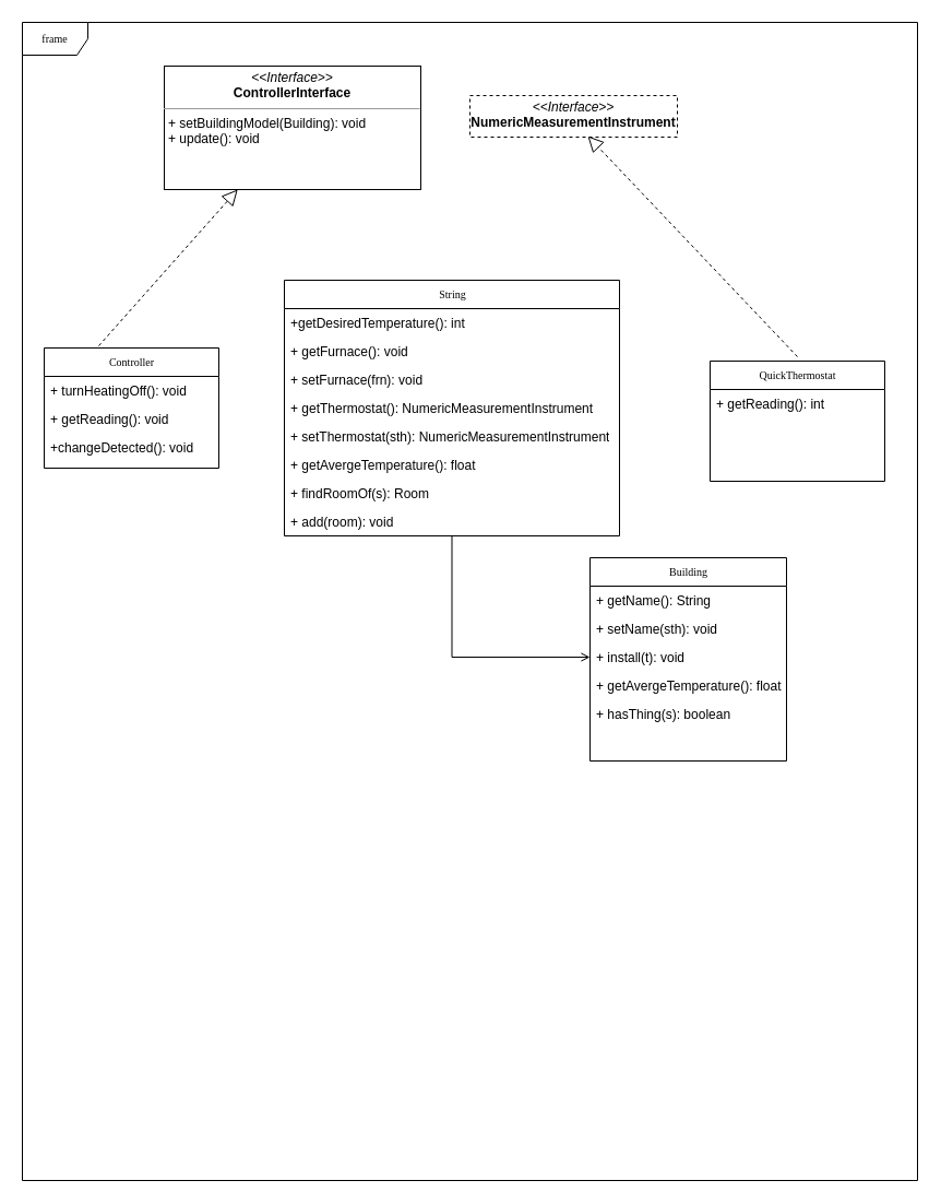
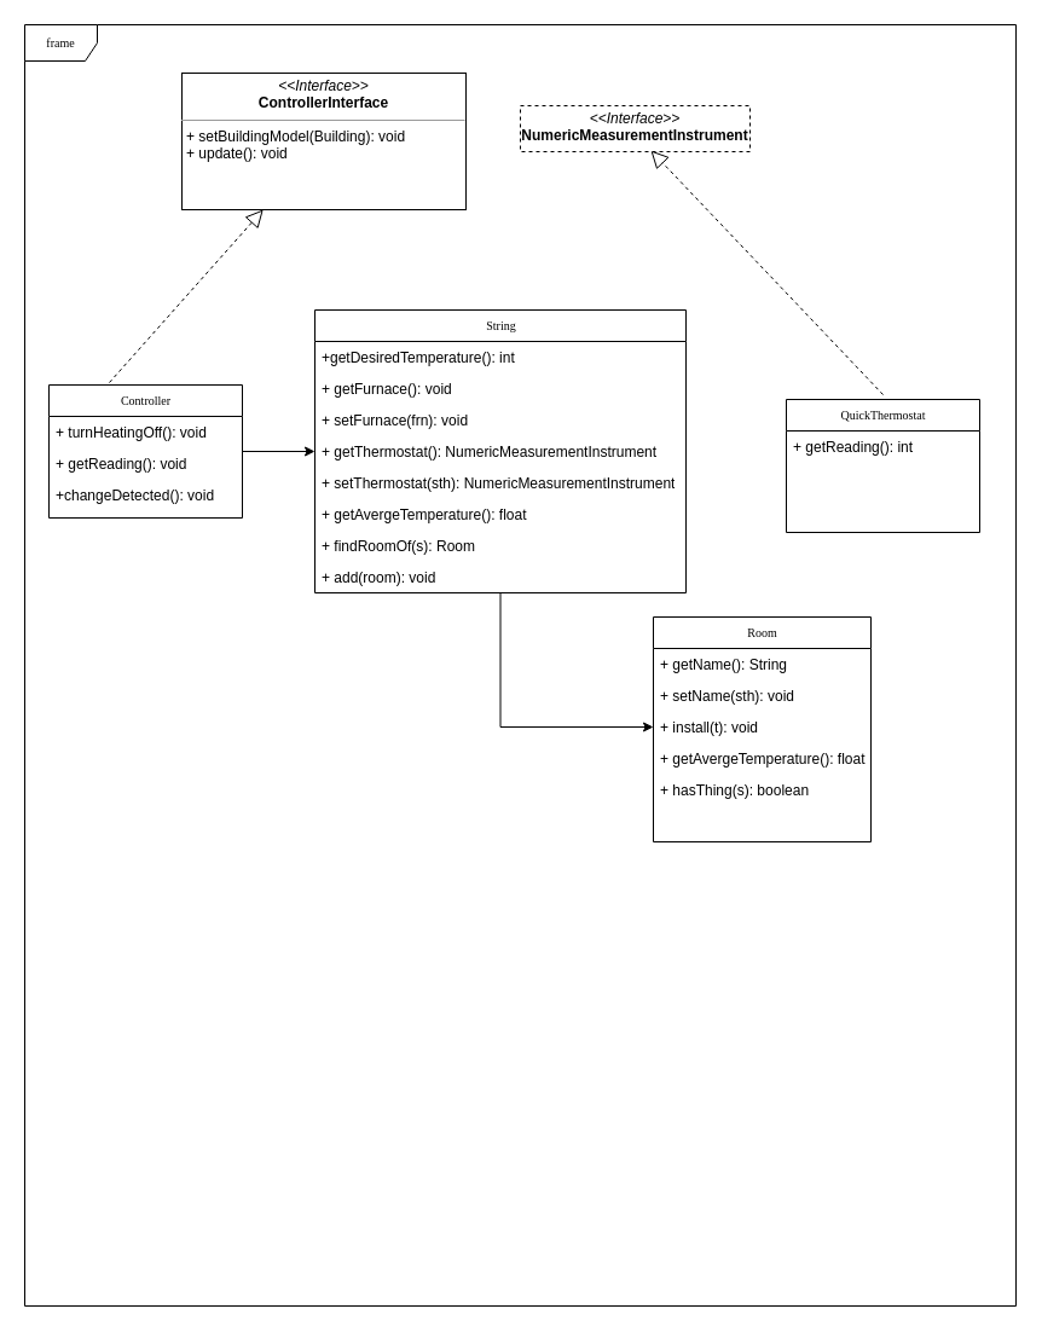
+ <mxCell id="9" style="edgeStyle=orthogonalEdgeStyle;rounded=0;orthogonalLoop=1;jettySize=auto;html=1;" parent="1" source="10" target="19" edge="1"><mxGeometry relative="1" as="geometry" /></mxCell>
- <mxCell id="3" value="Building" style="swimlane;html=1;fontStyle=0;childLayout=stackLayout;horizontal=1;startSize=26;fillColor=none;horizontalStack=0;resizeParent=1;resizeLast=0;collapsible=1;marginBottom=0;swimlaneFillColor=#ffffff;rounded=0;shadow=0;comic=0;labelBackgroundColor=none;strokeWidth=1;fontFamily=Verdana;fontSize=10;align=center;" parent="1" vertex="1"><mxGeometry x="540" y="510" width="180" height="186" as="geometry" /></mxCell>
+ <mxCell id="3" value="Room" style="swimlane;html=1;fontStyle=0;childLayout=stackLayout;horizontal=1;startSize=26;fillColor=none;horizontalStack=0;resizeParent=1;resizeLast=0;collapsible=1;marginBottom=0;swimlaneFillColor=#ffffff;rounded=0;shadow=0;comic=0;labelBackgroundColor=none;strokeWidth=1;fontFamily=Verdana;fontSize=10;align=center;" parent="1" vertex="1"><mxGeometry x="540" y="510" width="180" height="186" as="geometry" /></mxCell>
- <mxCell id="18" style="edgeStyle=orthogonalEdgeStyle;rounded=0;orthogonalLoop=1;jettySize=auto;html=1;entryX=0;entryY=0.5;entryDx=0;entryDy=0;endArrow=open;" parent="1" source="19" target="6" edge="1"><mxGeometry relative="1" as="geometry" /></mxCell>
+ <mxCell id="18" style="edgeStyle=orthogonalEdgeStyle;rounded=0;orthogonalLoop=1;jettySize=auto;html=1;entryX=0;entryY=0.5;entryDx=0;entryDy=0;" parent="1" source="19" target="6" edge="1"><mxGeometry relative="1" as="geometry" /></mxCell>
